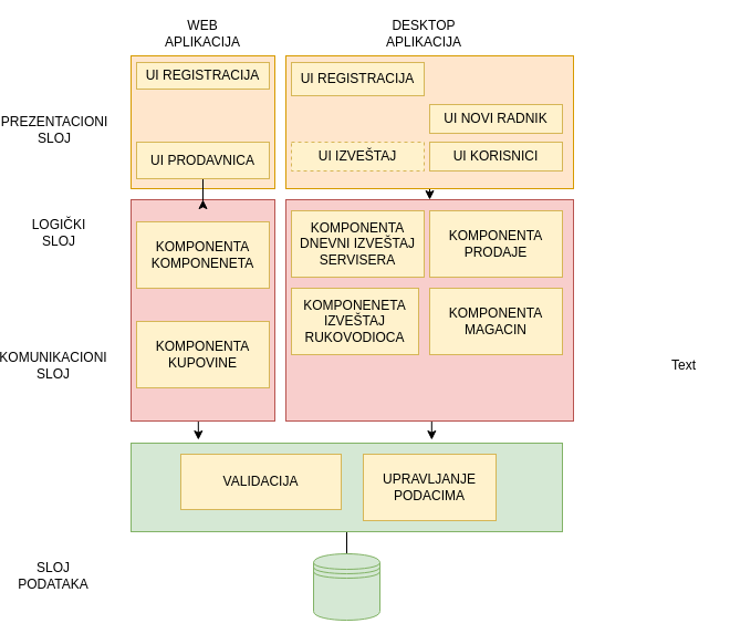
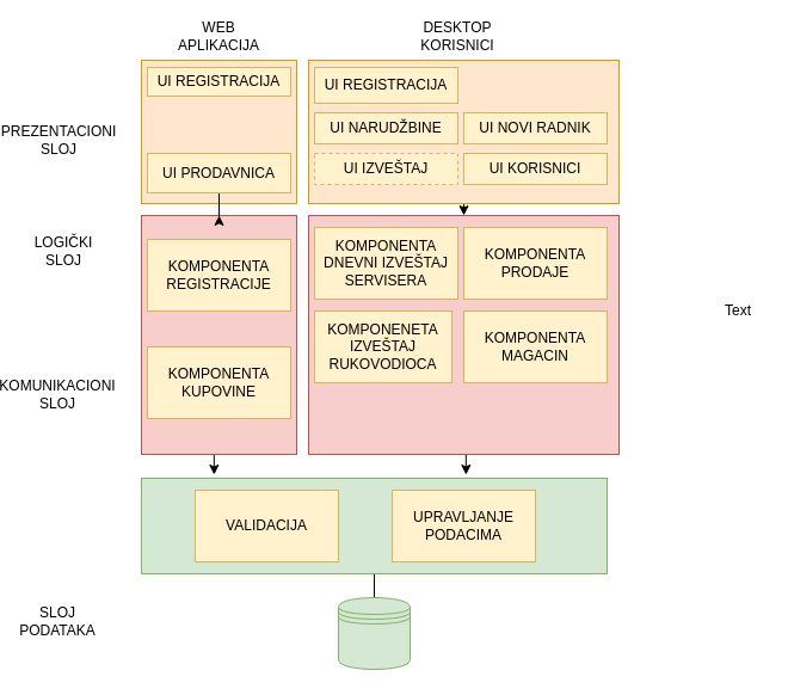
- <mxCell id="32" value="DESKTOP APLIKACIJA" style="text;html=1;strokeColor=none;fillColor=none;align=center;verticalAlign=middle;whiteSpace=wrap;rounded=0;" vertex="1" parent="1"><mxGeometry x="355" y="20" width="40" height="20" as="geometry" /></mxCell>
+ <mxCell id="32" value="DESKTOP KORISNICI" style="text;html=1;strokeColor=none;fillColor=none;align=center;verticalAlign=middle;whiteSpace=wrap;rounded=0;" vertex="1" parent="1"><mxGeometry x="355" y="20" width="40" height="20" as="geometry" /></mxCell>
+ <mxCell id="24" value="UI NARUDŽBINE" style="rounded=0;whiteSpace=wrap;html=1;fillColor=#fff2cc;strokeColor=#d6b656;" vertex="1" parent="1"><mxGeometry x="255" y="94" width="120" height="26" as="geometry" /></mxCell>
- <mxCell id="11" value="KOMPONENTA KOMPONENETA" style="rounded=0;whiteSpace=wrap;html=1;fillColor=#fff2cc;strokeColor=#d6b656;" vertex="1" parent="1"><mxGeometry x="115" y="200" width="120" height="60" as="geometry" /></mxCell>
+ <mxCell id="11" value="KOMPONENTA REGISTRACIJE" style="rounded=0;whiteSpace=wrap;html=1;fillColor=#fff2cc;strokeColor=#d6b656;" vertex="1" parent="1"><mxGeometry x="115" y="200" width="120" height="60" as="geometry" /></mxCell>
- <mxCell id="34" value="Text" style="text;html=1;strokeColor=none;fillColor=none;align=center;verticalAlign=middle;whiteSpace=wrap;rounded=0;" vertex="1" parent="1"><mxGeometry x="590" y="320" width="40" height="20" as="geometry" /></mxCell>
+ <mxCell id="34" value="Text" style="text;html=1;strokeColor=none;fillColor=none;align=center;verticalAlign=middle;whiteSpace=wrap;rounded=0;" vertex="1" parent="1"><mxGeometry x="590" y="250" width="40" height="20" as="geometry" /></mxCell>
- <mxCell id="8" value="VALIDACIJA" style="rounded=0;whiteSpace=wrap;html=1;fillColor=#fff2cc;strokeColor=#d6b656;" vertex="1" parent="1"><mxGeometry x="155" y="410" width="145" height="50" as="geometry" /></mxCell>
+ <mxCell id="8" value="VALIDACIJA" style="rounded=0;whiteSpace=wrap;html=1;fillColor=#fff2cc;strokeColor=#d6b656;" vertex="1" parent="1"><mxGeometry x="155" y="410" width="120" height="60" as="geometry" /></mxCell>
